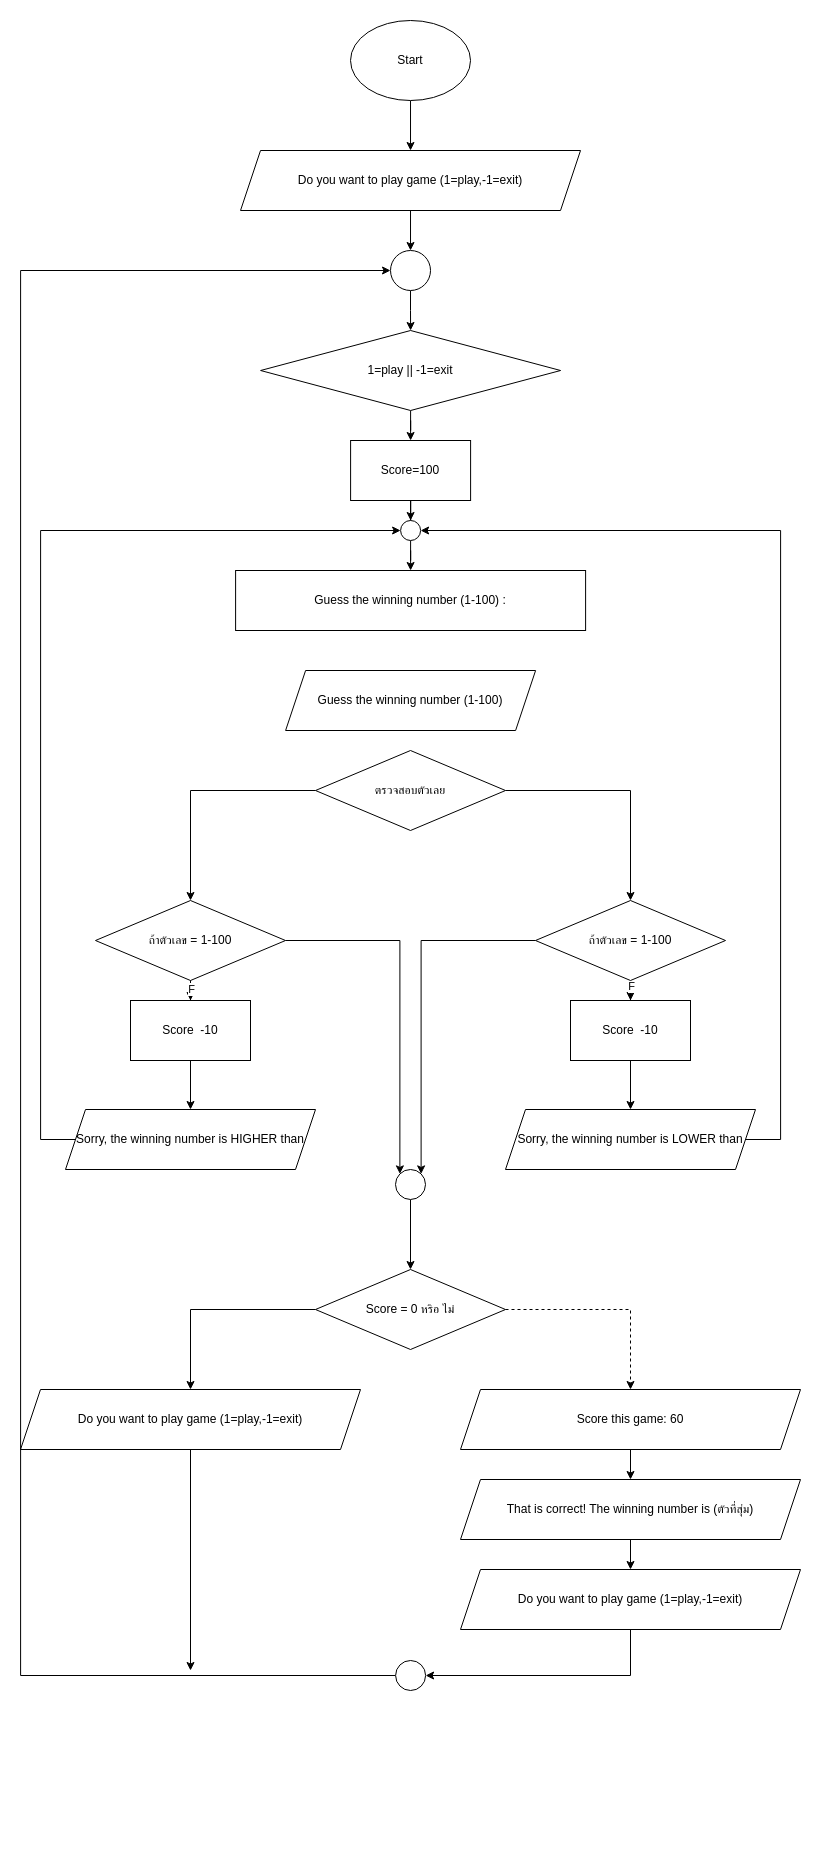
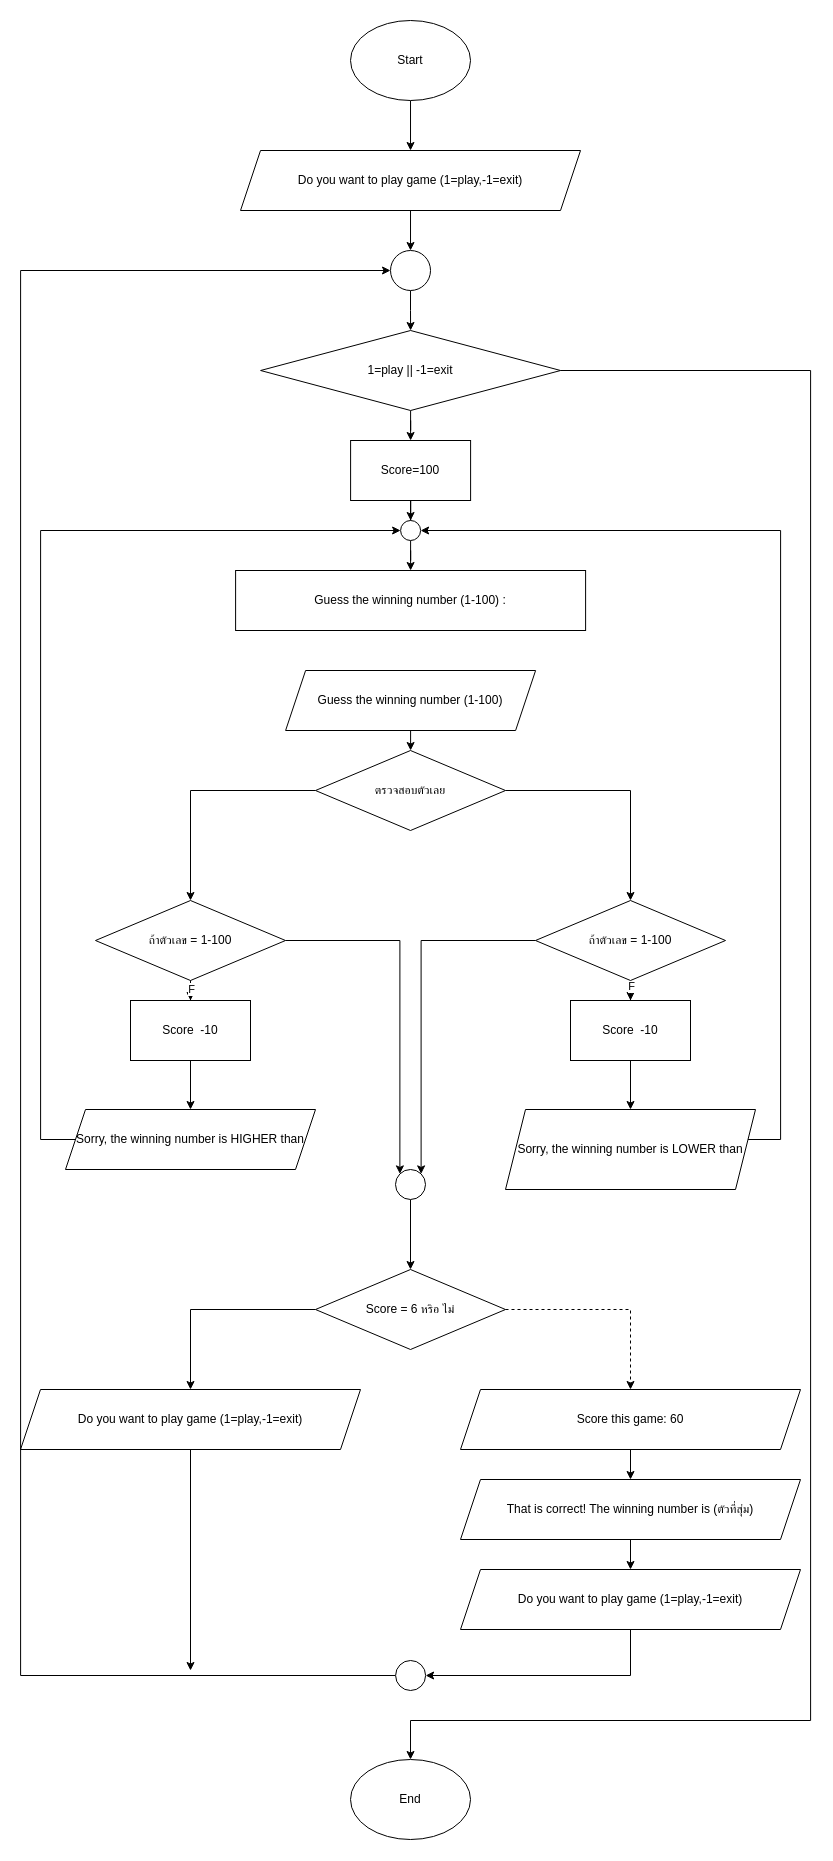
+ <mxCell id="15" style="edgeStyle=orthogonalEdgeStyle;rounded=0;orthogonalLoop=1;jettySize=auto;html=1;entryX=0.5;entryY=0;entryDx=0;entryDy=0;" edge="1" parent="1" source="16" target="14"><mxGeometry relative="1" as="geometry" /></mxCell>
+ <mxCell id="7" style="edgeStyle=orthogonalEdgeStyle;rounded=0;orthogonalLoop=1;jettySize=auto;html=1;entryX=0.5;entryY=0;entryDx=0;entryDy=0;" edge="1" parent="1" source="8" target="37"><mxGeometry relative="1" as="geometry"><mxPoint x="790.1" y="1770" as="targetPoint" /><Array as="points"><mxPoint x="810.1" y="370" /><mxPoint x="810.1" y="1720" /><mxPoint x="410.1" y="1720" /></Array></mxGeometry></mxCell>
- <mxCell id="32" value="Sorry, the winning number is LOWER than" style="shape=parallelogram;perimeter=parallelogramPerimeter;whiteSpace=wrap;html=1;fixedSize=1;" vertex="1" parent="1"><mxGeometry x="505" y="1109" width="250" height="60" as="geometry" /></mxCell>
+ <mxCell id="32" value="Sorry, the winning number is LOWER than" style="shape=parallelogram;perimeter=parallelogramPerimeter;whiteSpace=wrap;html=1;fixedSize=1;" vertex="1" parent="1"><mxGeometry x="505" y="1109" width="250" height="80" as="geometry" /></mxCell>
- <mxCell id="40" value="Score = 0 หริอ ไม่" style="rhombus;whiteSpace=wrap;html=1;" vertex="1" parent="1"><mxGeometry x="315" y="1269" width="190" height="80" as="geometry" /></mxCell>
+ <mxCell id="40" value="Score = 6 หริอ ไม่" style="rhombus;whiteSpace=wrap;html=1;" vertex="1" parent="1"><mxGeometry x="315" y="1269" width="190" height="80" as="geometry" /></mxCell>
+ <mxCell id="37" value="End" style="ellipse;whiteSpace=wrap;html=1;" vertex="1" parent="1"><mxGeometry x="350.02" y="1759" width="120" height="80" as="geometry" /></mxCell>
